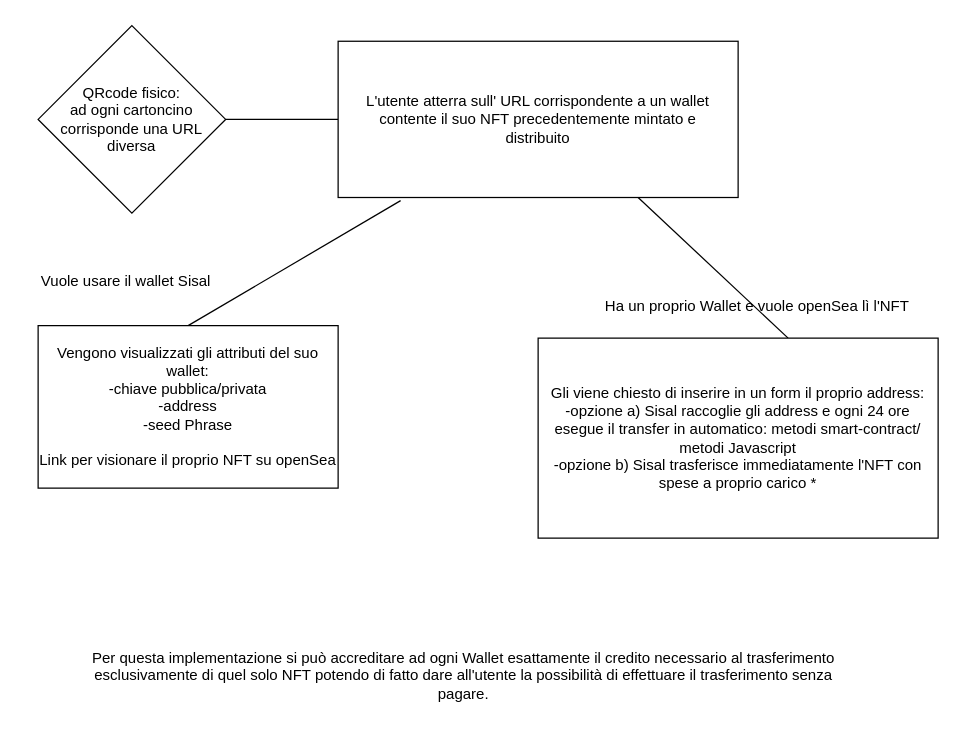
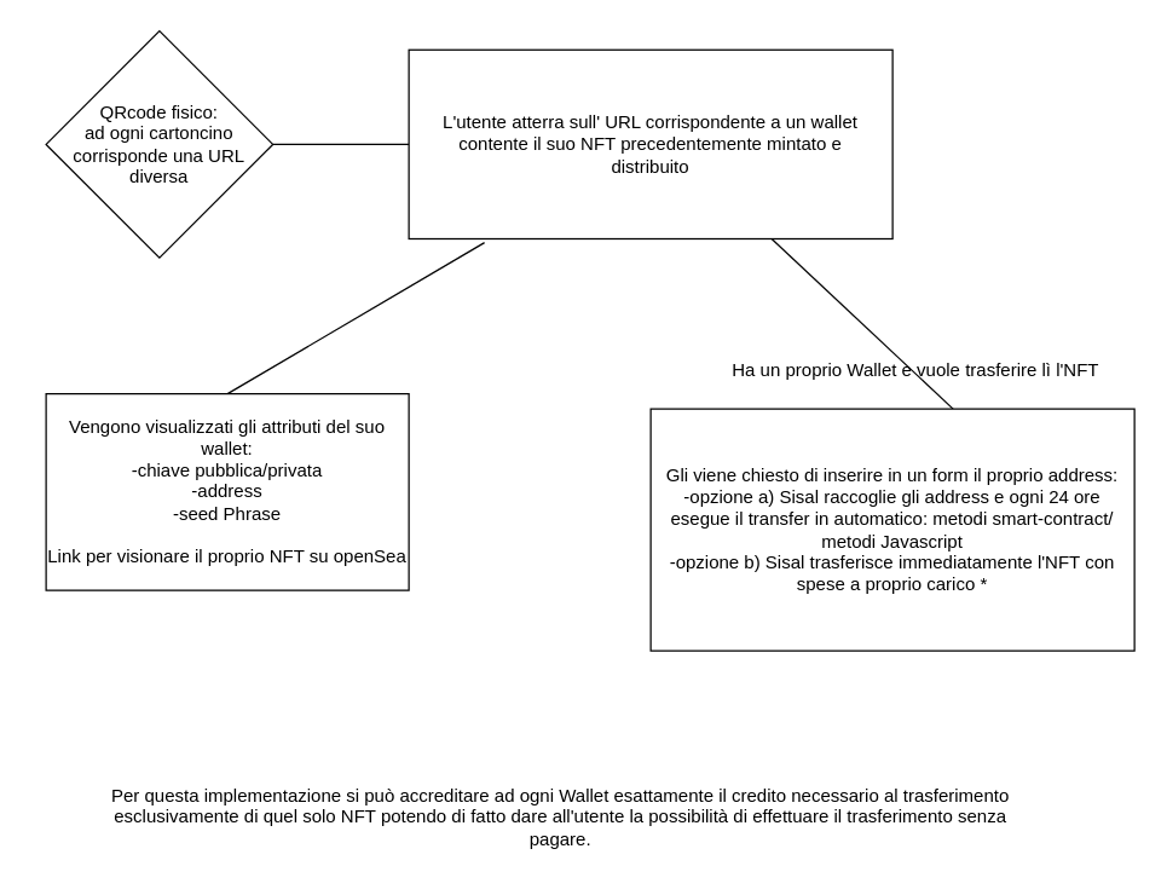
- <mxCell id="6" value="Vuole usare il wallet Sisal" style="text;html=1;align=center;verticalAlign=middle;resizable=0;points=[];autosize=1;strokeColor=none;fillColor=none;" parent="1" vertex="1"><mxGeometry x="20" y="210" width="160" height="30" as="geometry" /></mxCell>
- <mxCell id="10" value="Ha un proprio Wallet e vuole openSea lì l'NFT" style="text;html=1;align=center;verticalAlign=middle;resizable=0;points=[];autosize=1;strokeColor=none;fillColor=none;" parent="1" vertex="1"><mxGeometry x="470" y="230" width="270" height="30" as="geometry" /></mxCell>
+ <mxCell id="10" value="Ha un proprio Wallet e vuole trasferire lì l'NFT" style="text;html=1;align=center;verticalAlign=middle;resizable=0;points=[];autosize=1;strokeColor=none;fillColor=none;" parent="1" vertex="1"><mxGeometry x="470" y="230" width="270" height="30" as="geometry" /></mxCell>
